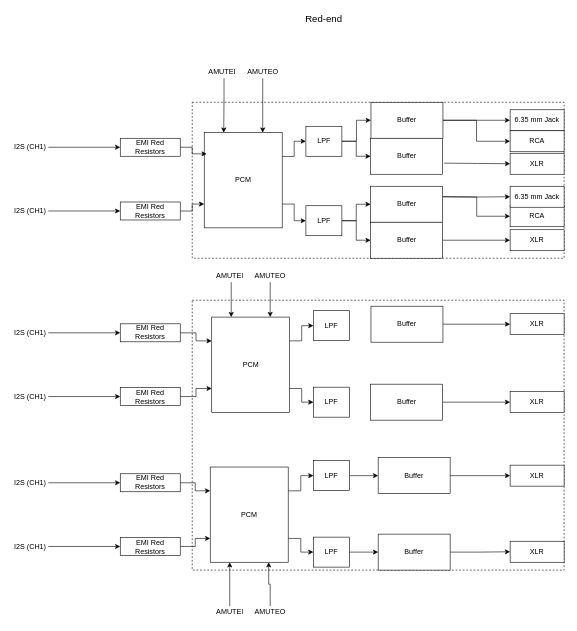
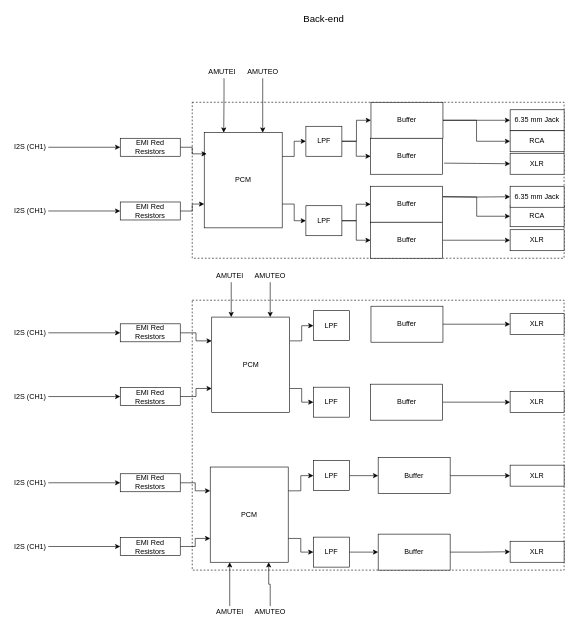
- <mxCell id="3" value="Red-end" style="text;html=1;strokeColor=none;fillColor=none;align=center;verticalAlign=middle;whiteSpace=wrap;rounded=0;dashed=1;fontSize=16;" parent="1" vertex="1"><mxGeometry x="497" y="20" width="85" height="20" as="geometry" /></mxCell>
+ <mxCell id="3" value="Back-end" style="text;html=1;strokeColor=none;fillColor=none;align=center;verticalAlign=middle;whiteSpace=wrap;rounded=0;dashed=1;fontSize=16;" parent="1" vertex="1"><mxGeometry x="497" y="20" width="85" height="20" as="geometry" /></mxCell>
